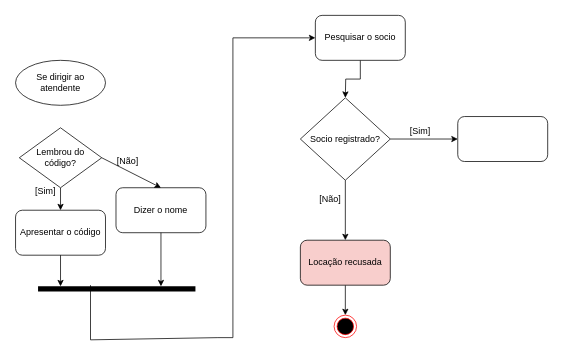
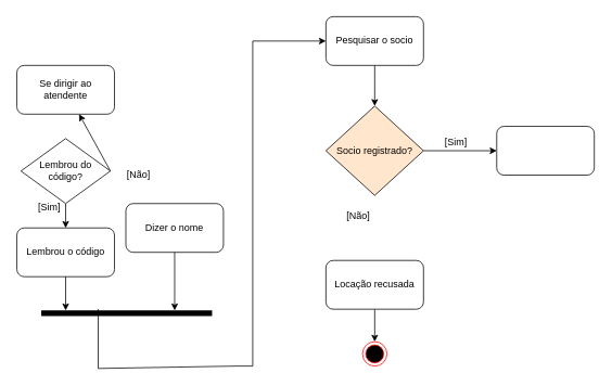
- <mxCell id="15" value="Pesquisar o socio" style="rounded=1;whiteSpace=wrap;html=1;" vertex="1" parent="1"><mxGeometry x="420" y="20" width="120" height="60" as="geometry" /></mxCell>
+ <mxCell id="15" value="Pesquisar o socio" style="rounded=1;whiteSpace=wrap;html=1;" vertex="1" parent="1"><mxGeometry x="400" y="20" width="120" height="60" as="geometry" /></mxCell>
- <mxCell id="2" value="Se dirigir ao atendente" style="ellipse;whiteSpace=wrap;html=1;" vertex="1" parent="1"><mxGeometry x="20" y="80" width="120" height="60" as="geometry" /></mxCell>
+ <mxCell id="2" value="Se dirigir ao atendente" style="rounded=1;whiteSpace=wrap;html=1;" vertex="1" parent="1"><mxGeometry x="20" y="80" width="120" height="60" as="geometry" /></mxCell>
- <mxCell id="18" value="Socio registrado?" style="rhombus;whiteSpace=wrap;html=1;" vertex="1" parent="1"><mxGeometry x="400" y="130" width="120" height="110" as="geometry" /></mxCell>
+ <mxCell id="18" value="Socio registrado?" style="rhombus;whiteSpace=wrap;html=1;fillColor=#ffe6cc;" vertex="1" parent="1"><mxGeometry x="400" y="130" width="120" height="110" as="geometry" /></mxCell>
- <mxCell id="8" value="" style="endArrow=classic;html=1;rounded=0;entryX=0.5;entryY=0;entryDx=0;entryDy=0;exitX=1;exitY=0.5;exitDx=0;exitDy=0;" edge="1" parent="1" source="5" target="7"><mxGeometry width="50" height="50" relative="1" as="geometry"><mxPoint x="170" y="240" as="sourcePoint" /><mxPoint x="220" y="190" as="targetPoint" /></mxGeometry></mxCell>
+ <mxCell id="8" value="" style="endArrow=classic;html=1;rounded=0;exitX=1;exitY=0.5;exitDx=0;exitDy=0;" edge="1" parent="1" source="5" target="2"><mxGeometry width="50" height="50" relative="1" as="geometry"><mxPoint x="170" y="240" as="sourcePoint" /><mxPoint x="220" y="190" as="targetPoint" /></mxGeometry></mxCell>
- <mxCell id="16" style="edgeStyle=orthogonalEdgeStyle;rounded=0;orthogonalLoop=1;jettySize=auto;html=1;exitX=0.5;exitY=1;exitDx=0;exitDy=0;" edge="1" parent="1" source="18" target="20"><mxGeometry relative="1" as="geometry" /></mxCell>
- <mxCell id="3" value="Apresentar o código" style="rounded=1;whiteSpace=wrap;html=1;" vertex="1" parent="1"><mxGeometry x="20" y="280" width="120" height="60" as="geometry" /></mxCell>
+ <mxCell id="3" value="Lembrou o código" style="rounded=1;whiteSpace=wrap;html=1;" vertex="1" parent="1"><mxGeometry x="20" y="280" width="120" height="60" as="geometry" /></mxCell>
- <mxCell id="20" value="Locação recusada" style="rounded=1;whiteSpace=wrap;html=1;fillColor=#f8cecc;" vertex="1" parent="1"><mxGeometry x="400" y="320" width="120" height="60" as="geometry" /></mxCell>
+ <mxCell id="20" value="Locação recusada" style="rounded=1;whiteSpace=wrap;html=1;" vertex="1" parent="1"><mxGeometry x="400" y="320" width="120" height="60" as="geometry" /></mxCell>
